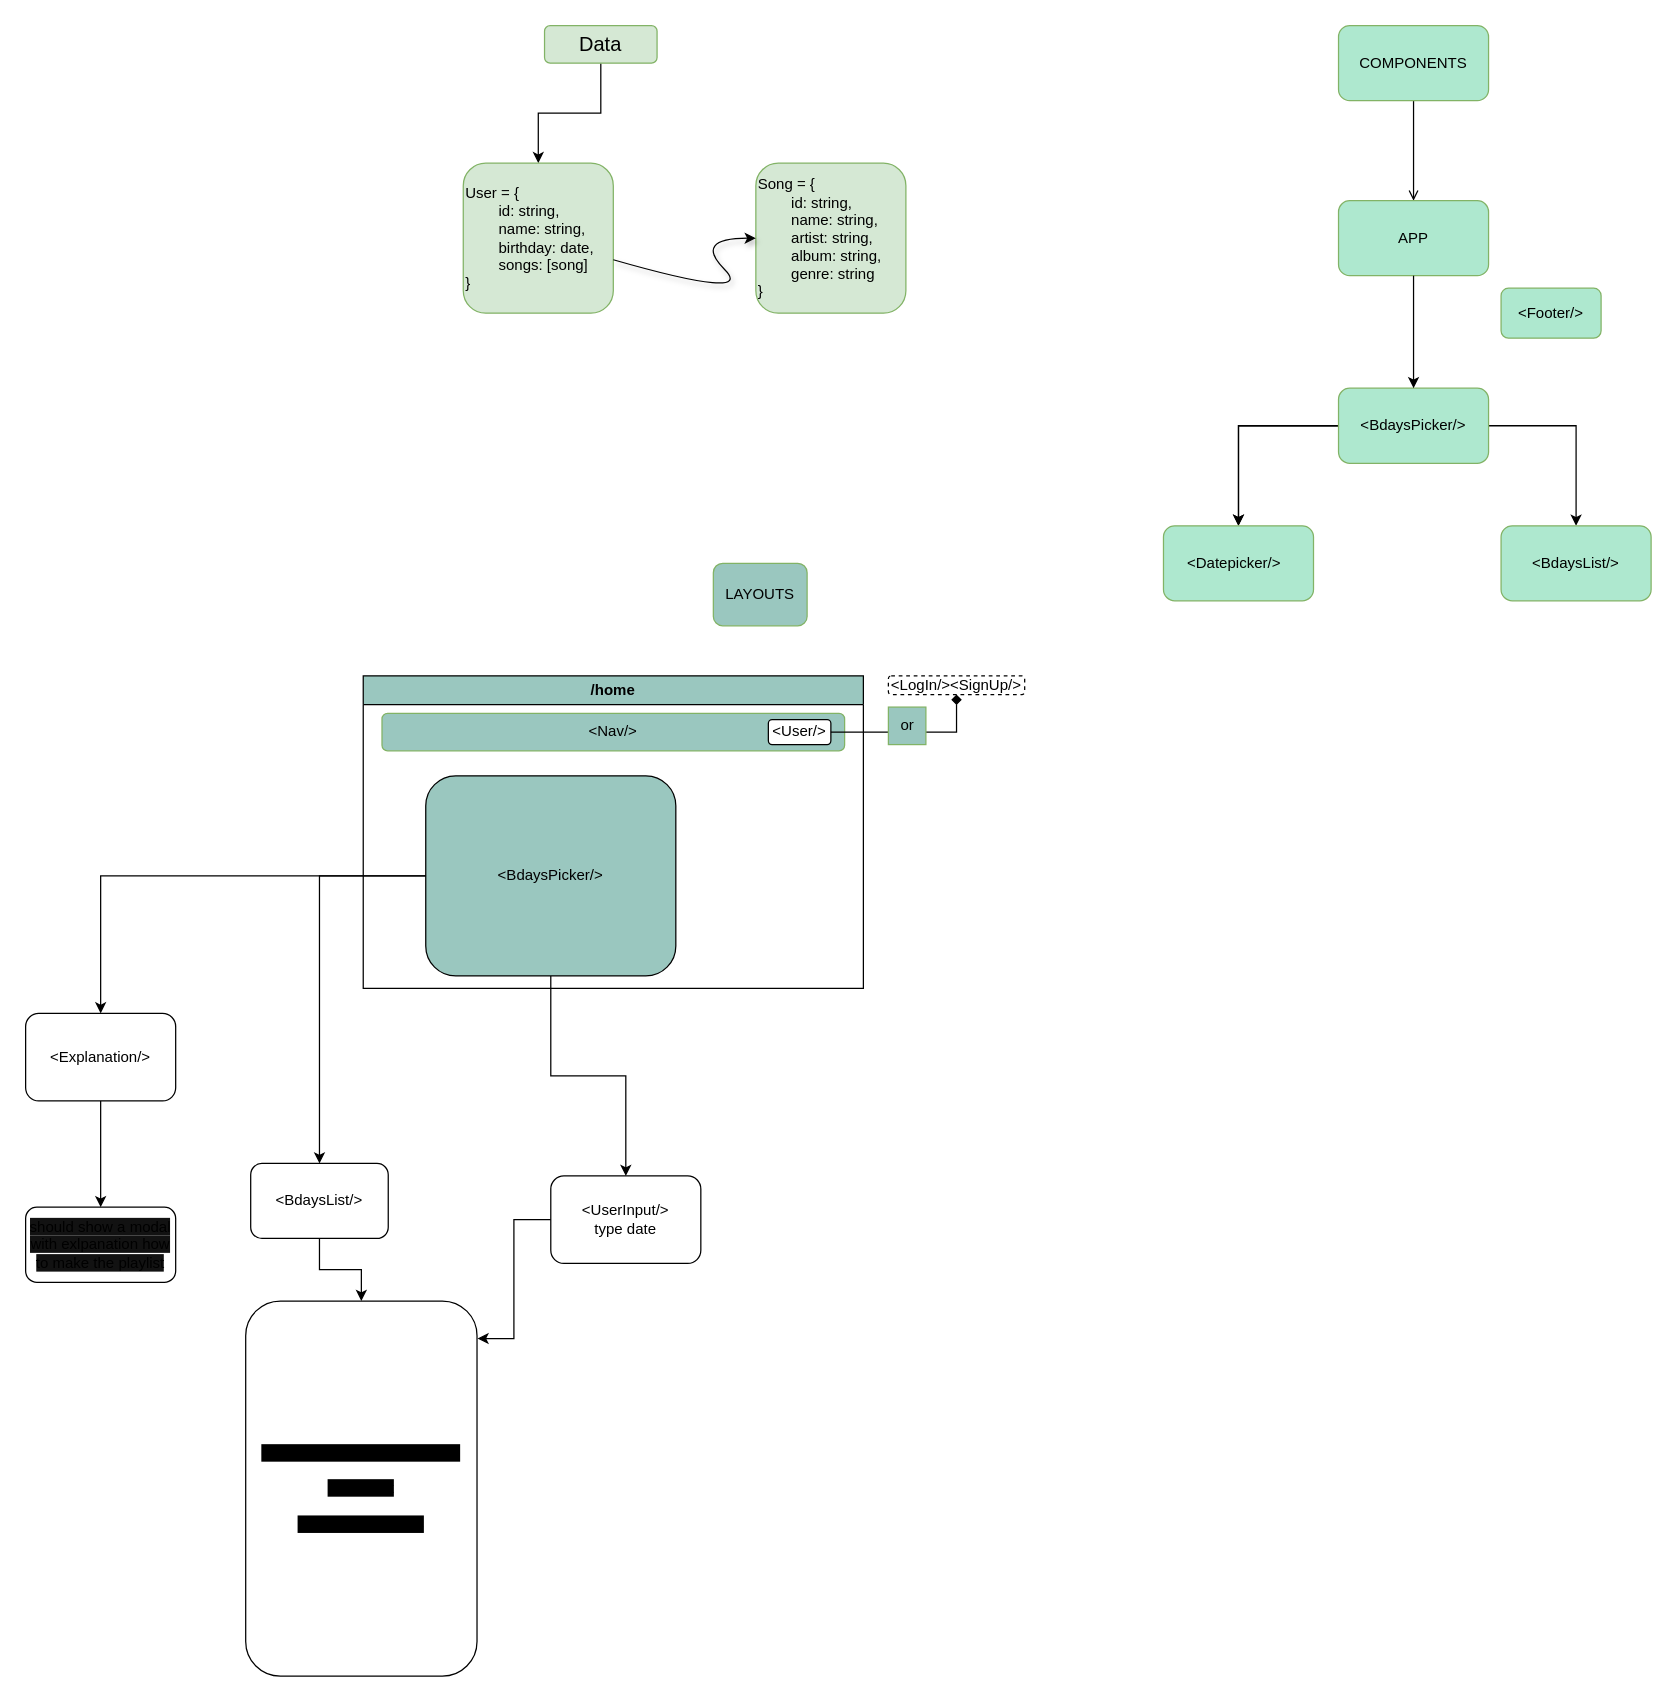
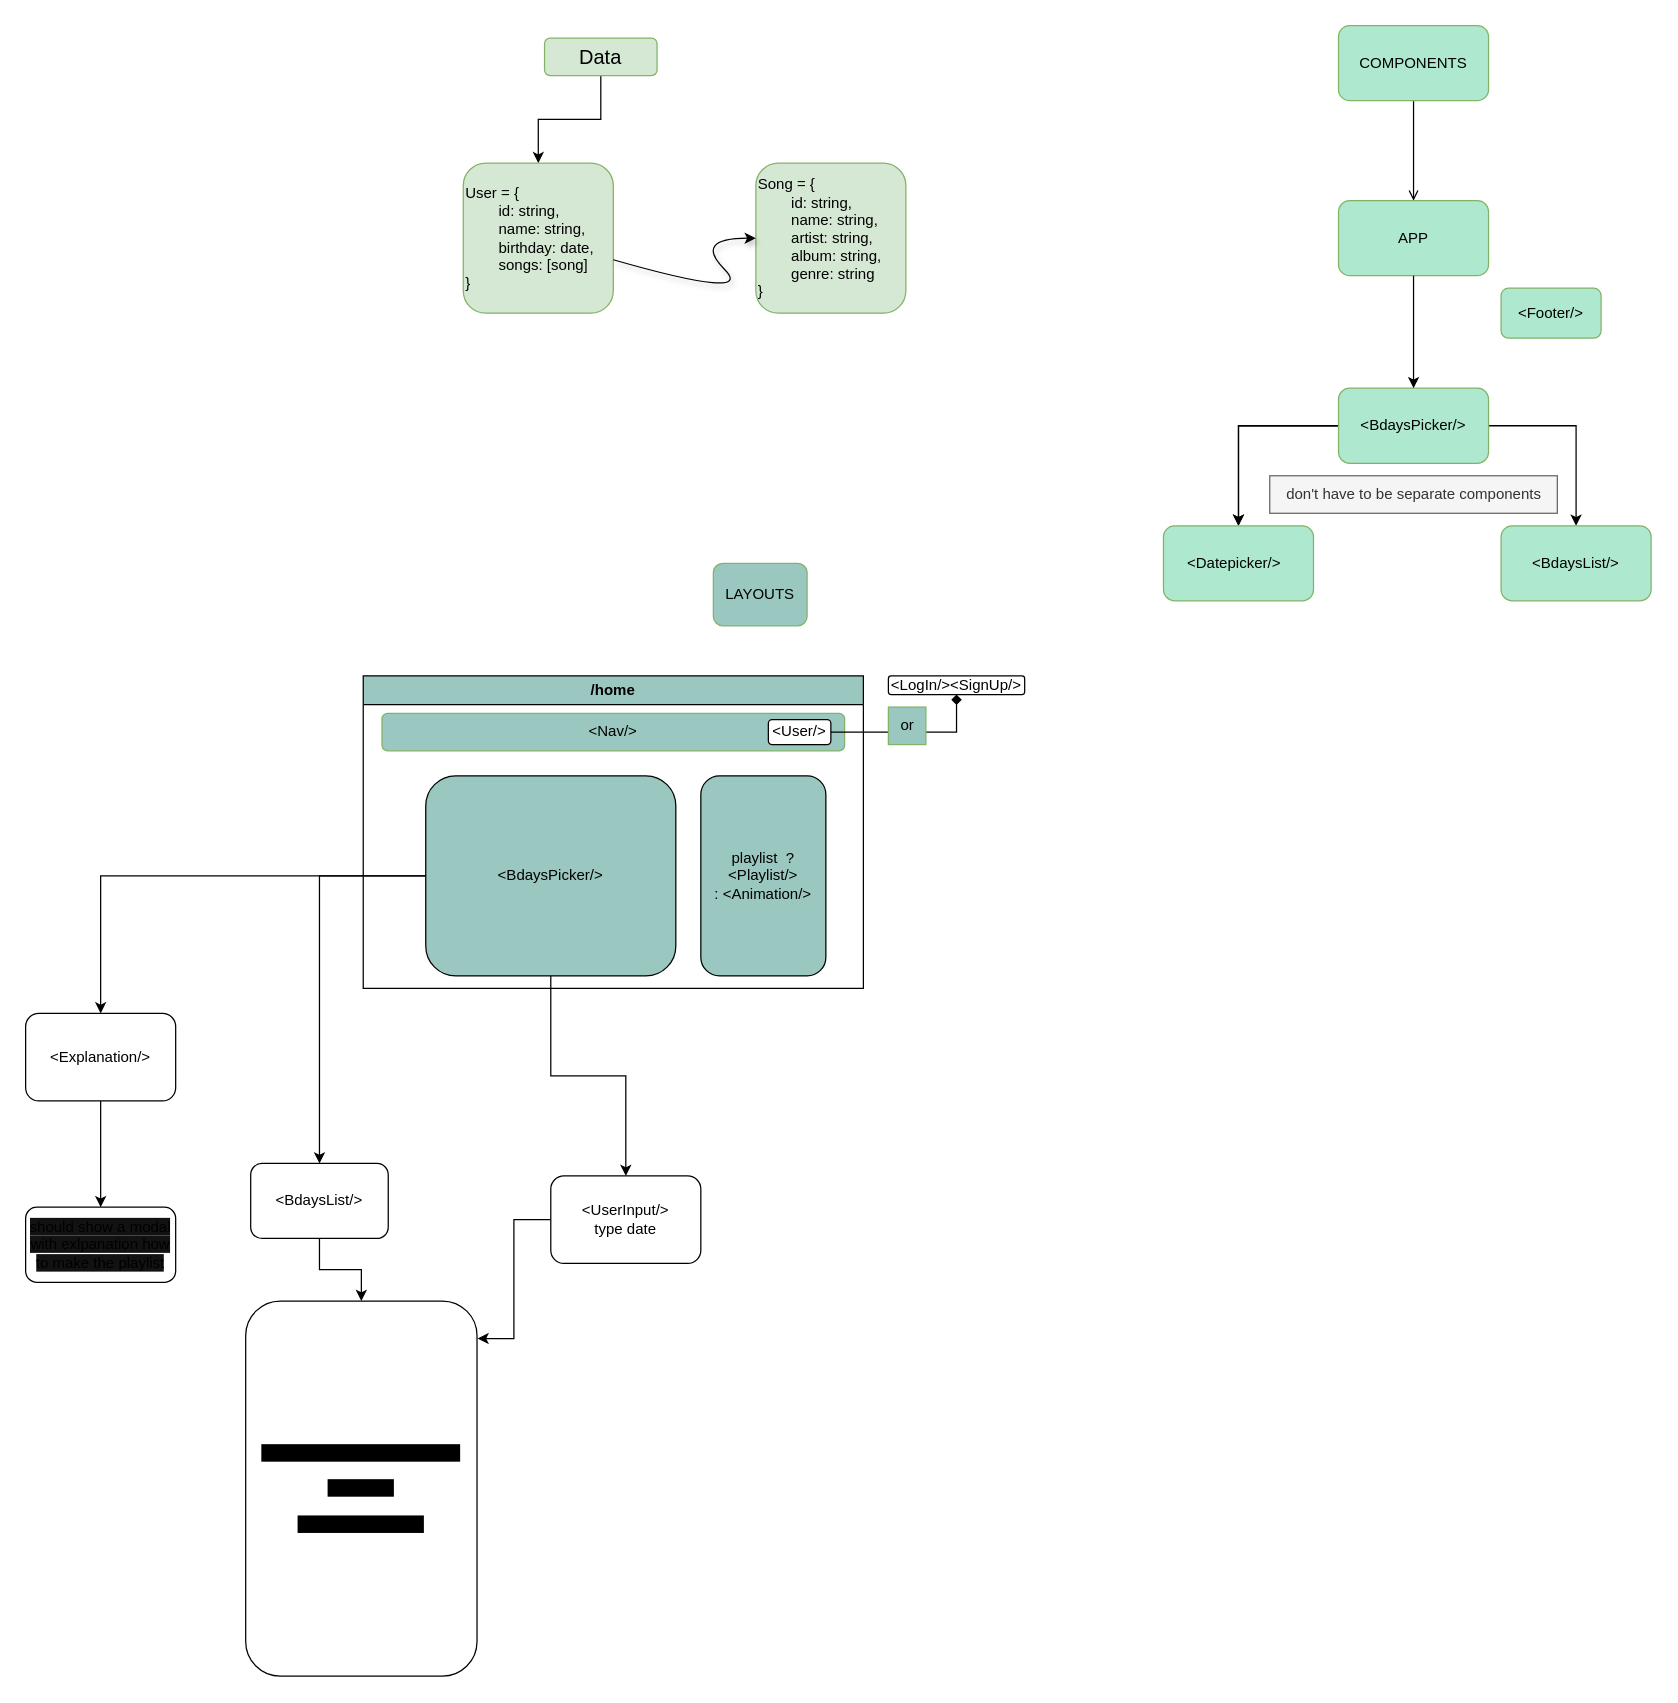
- <mxCell id="8" value="&lt;font style=&quot;font-size: 16px;&quot;&gt;Data&lt;/font&gt;" style="rounded=1;whiteSpace=wrap;html=1;fillColor=#d5e8d4;strokeColor=#82b366;" vertex="1" parent="6"><mxGeometry x="65" width="90" height="30" as="geometry" /></mxCell>
+ <mxCell id="8" value="&lt;font style=&quot;font-size: 16px;&quot;&gt;Data&lt;/font&gt;" style="rounded=1;whiteSpace=wrap;html=1;fillColor=#d5e8d4;strokeColor=#82b366;" vertex="1" parent="6"><mxGeometry x="65" y="10" width="90" height="30" as="geometry" /></mxCell>
+ <mxCell id="40" value="don't have to be separate components" style="text;html=1;align=center;verticalAlign=middle;resizable=0;points=[];autosize=1;strokeColor=#666666;fillColor=#f5f5f5;fontColor=#333333;" vertex="1" parent="1"><mxGeometry x="1015" y="380" width="230" height="30" as="geometry" /></mxCell>
- <mxCell id="18" value="&amp;lt;LogIn/&amp;gt;&amp;lt;SignUp/&amp;gt;" style="whiteSpace=wrap;html=1;rounded=1;dashed=1;" vertex="1" parent="1"><mxGeometry x="710" y="540" width="109" height="15" as="geometry" /></mxCell>
+ <mxCell id="18" value="&amp;lt;LogIn/&amp;gt;&amp;lt;SignUp/&amp;gt;" style="whiteSpace=wrap;html=1;rounded=1;" vertex="1" parent="1"><mxGeometry x="710" y="540" width="109" height="15" as="geometry" /></mxCell>
+ <mxCell id="17" value="&lt;div&gt;&lt;div&gt;playlist&amp;nbsp; ?&amp;lt;Playlist/&amp;gt; :&amp;nbsp;&lt;span style=&quot;background-color: transparent; color: light-dark(rgb(0, 0, 0), rgb(255, 255, 255));&quot;&gt;&amp;lt;Animation/&amp;gt;&lt;/span&gt;&lt;/div&gt;&lt;/div&gt;" style="rounded=1;whiteSpace=wrap;html=1;fillColor=#9AC7BF;" vertex="1" parent="13"><mxGeometry x="270" y="80" width="100" height="160" as="geometry" /></mxCell>
